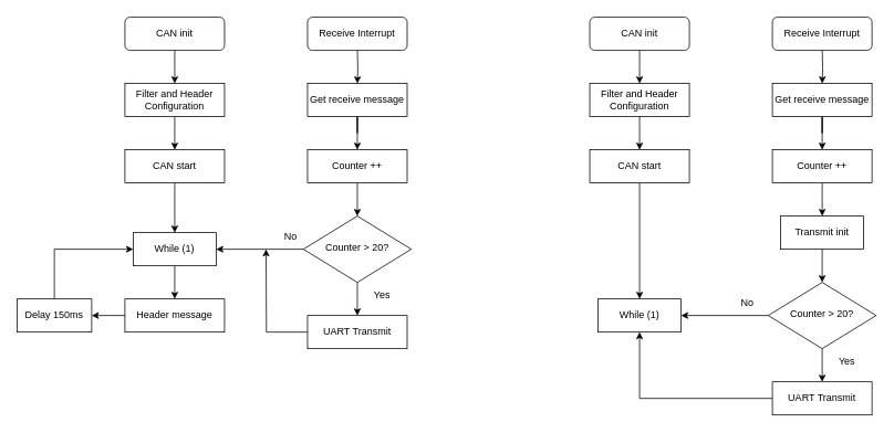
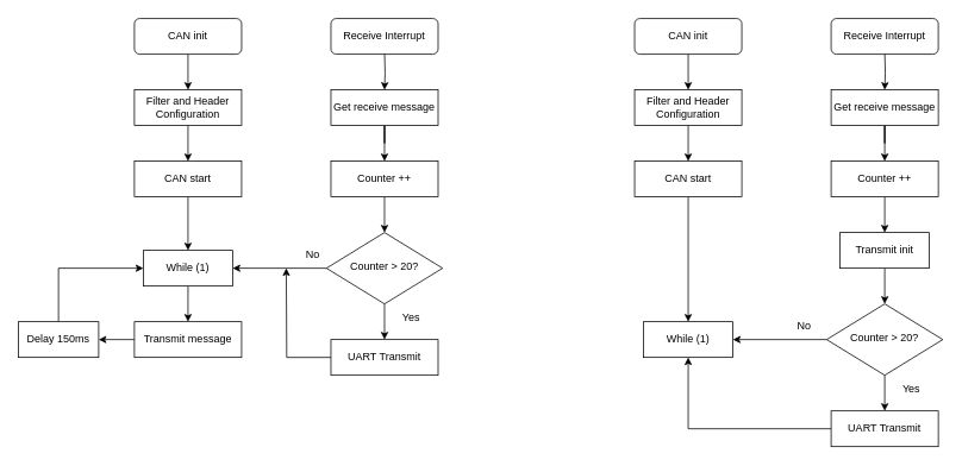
- <mxCell id="11" value="Header message" style="rounded=0;whiteSpace=wrap;html=1;fontSize=12;glass=0;strokeWidth=1;shadow=0;" vertex="1" parent="1"><mxGeometry x="150" y="360" width="120" height="40" as="geometry" /></mxCell>
+ <mxCell id="11" value="Transmit message" style="rounded=0;whiteSpace=wrap;html=1;fontSize=12;glass=0;strokeWidth=1;shadow=0;" vertex="1" parent="1"><mxGeometry x="150" y="360" width="120" height="40" as="geometry" /></mxCell>
